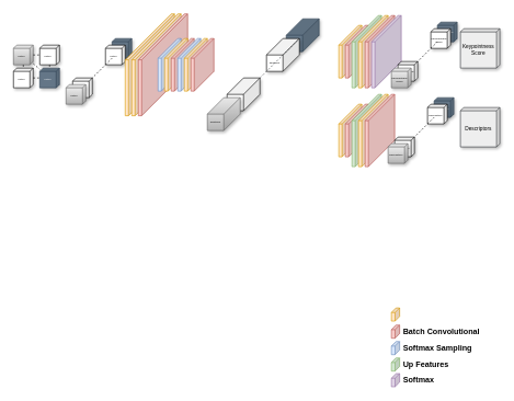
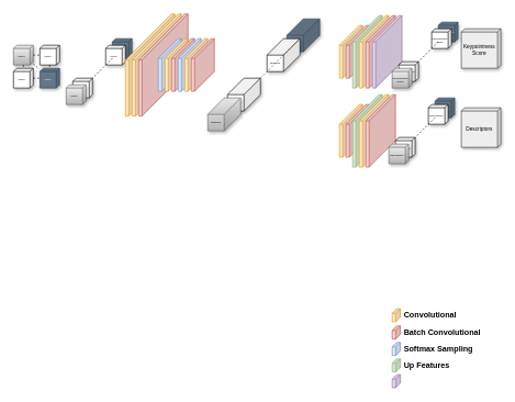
+ <mxCell id="13" value="Convolutional" style="text;html=1;strokeColor=none;fillColor=none;align=left;verticalAlign=middle;whiteSpace=wrap;rounded=0;fontStyle=1" parent="11" vertex="1"><mxGeometry x="16" width="149" height="20" as="geometry" /></mxCell>
- <mxCell id="57" value="Softmax" style="text;html=1;strokeColor=none;fillColor=none;align=left;verticalAlign=middle;whiteSpace=wrap;rounded=0;fontStyle=1" vertex="1" parent="55"><mxGeometry x="16" width="149" height="20" as="geometry" /></mxCell>
